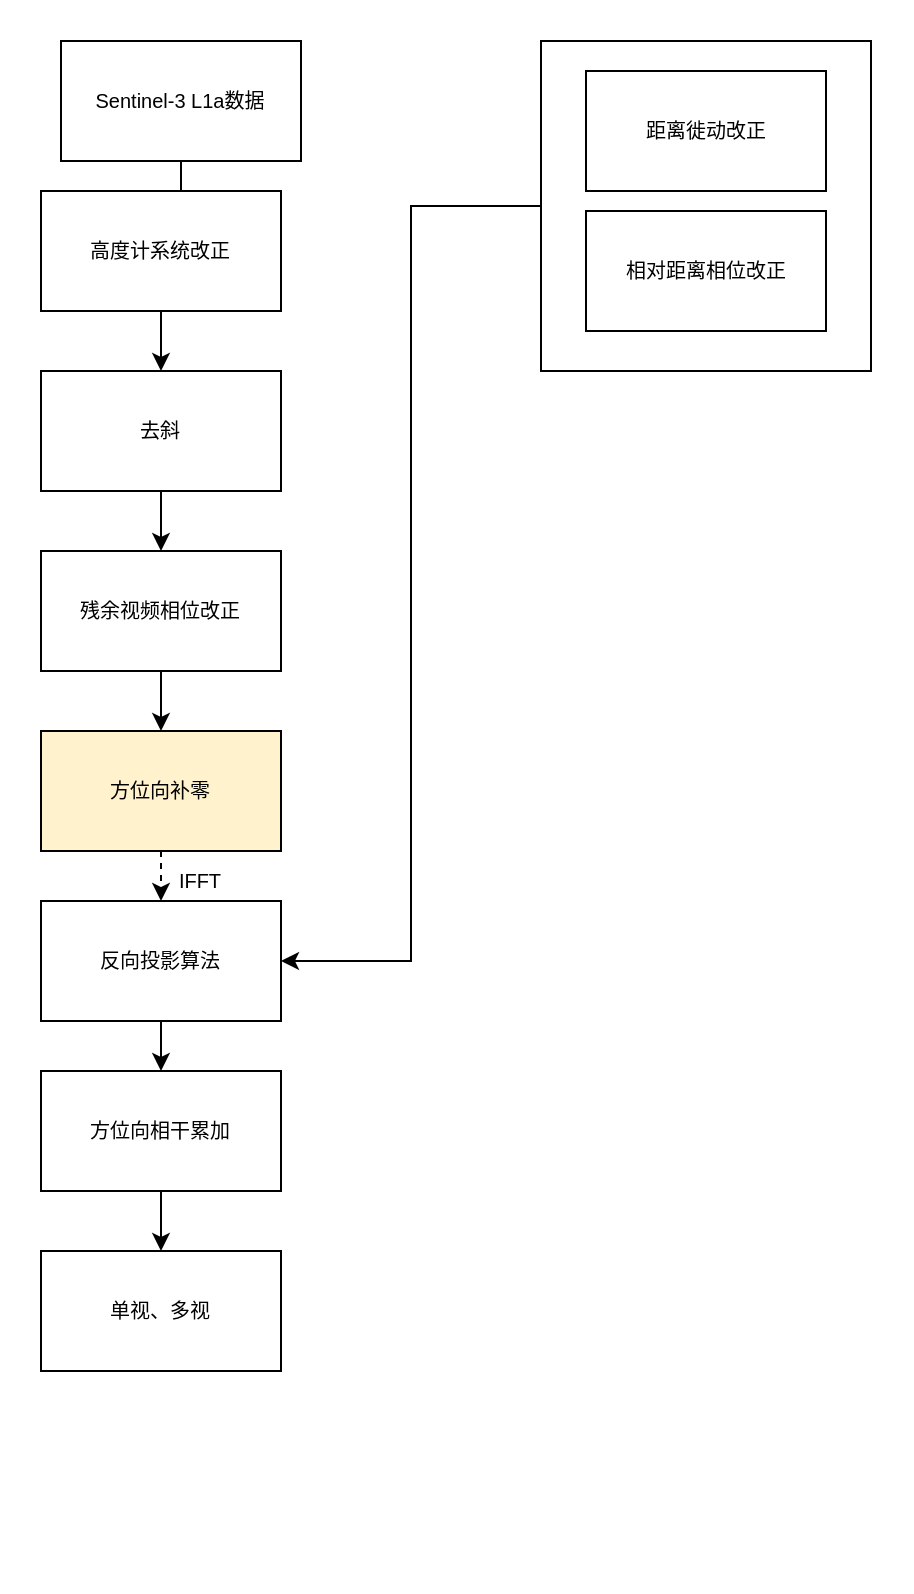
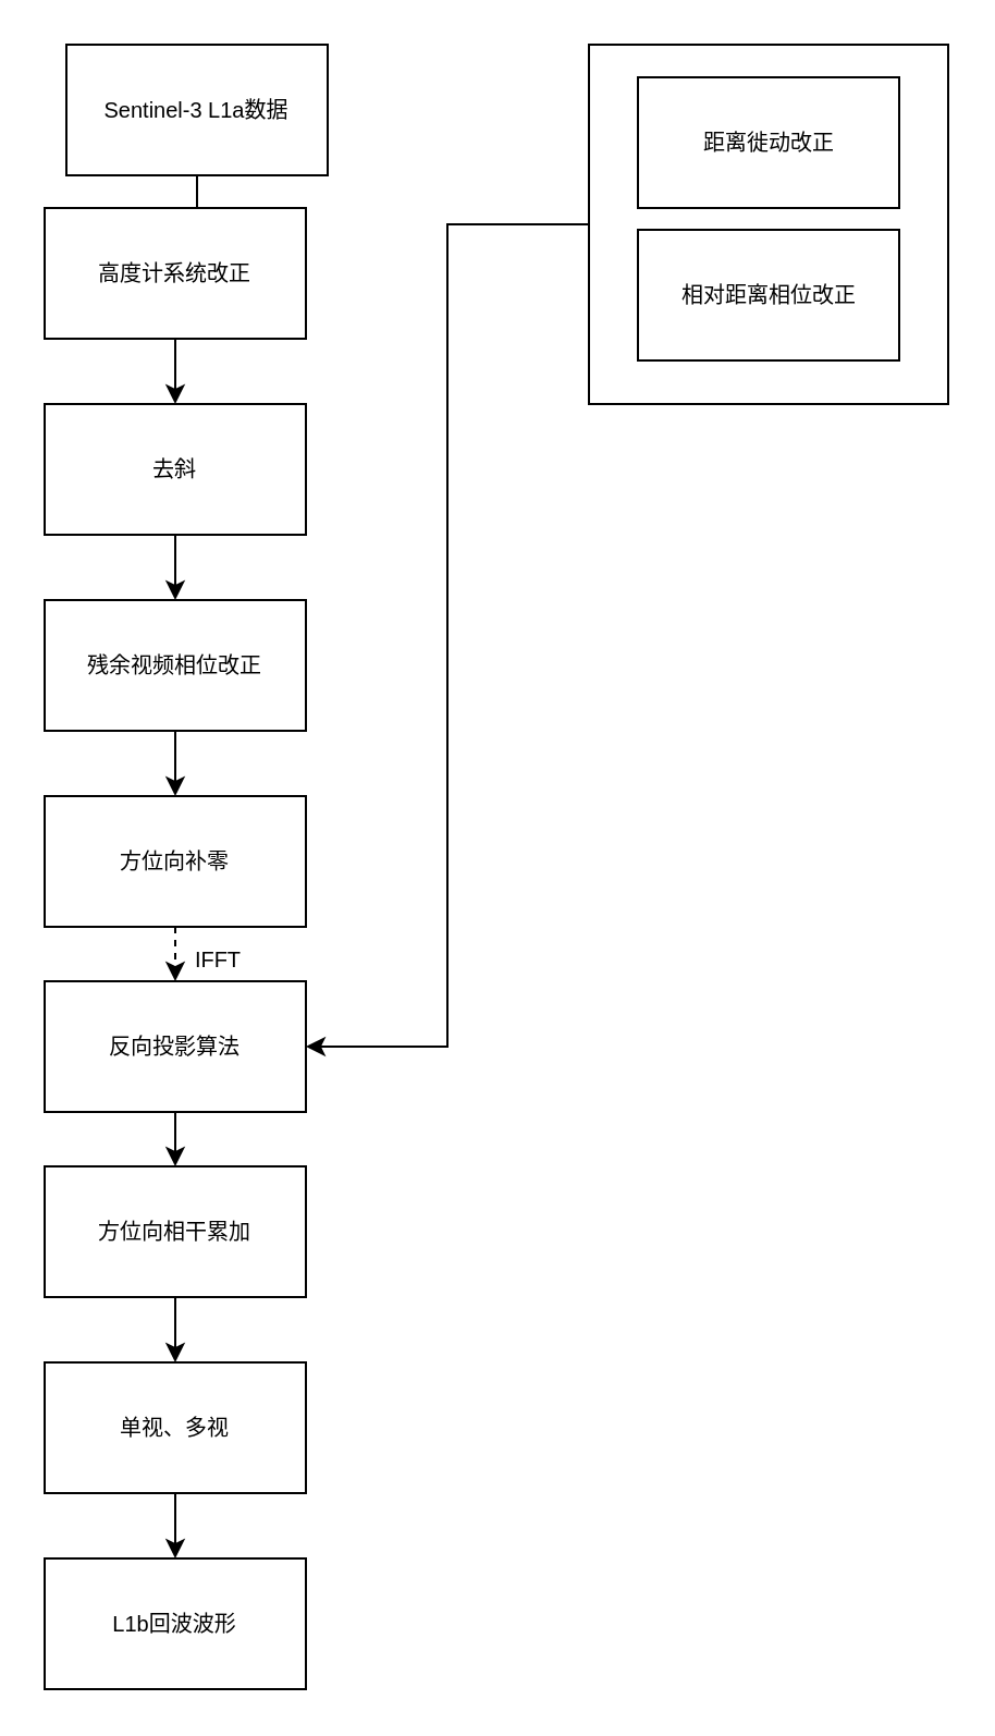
- <mxCell id="13" value="方位向补零" style="rounded=0;whiteSpace=wrap;html=1;fontSize=10;fillColor=#fff2cc;" vertex="1" parent="1"><mxGeometry x="20" y="365" width="120" height="60" as="geometry" /></mxCell>
+ <mxCell id="13" value="方位向补零" style="rounded=0;whiteSpace=wrap;html=1;fontSize=10;" vertex="1" parent="1"><mxGeometry x="20" y="365" width="120" height="60" as="geometry" /></mxCell>
+ <mxCell id="19" value="" style="edgeStyle=orthogonalEdgeStyle;rounded=0;orthogonalLoop=1;jettySize=auto;html=1;fontSize=10;" edge="1" parent="1" source="20" target="21"><mxGeometry relative="1" as="geometry" /></mxCell>
+ <mxCell id="21" value="L1b回波波形" style="rounded=0;whiteSpace=wrap;html=1;fontSize=10;" vertex="1" parent="1"><mxGeometry x="20" y="715" width="120" height="60" as="geometry" /></mxCell>
